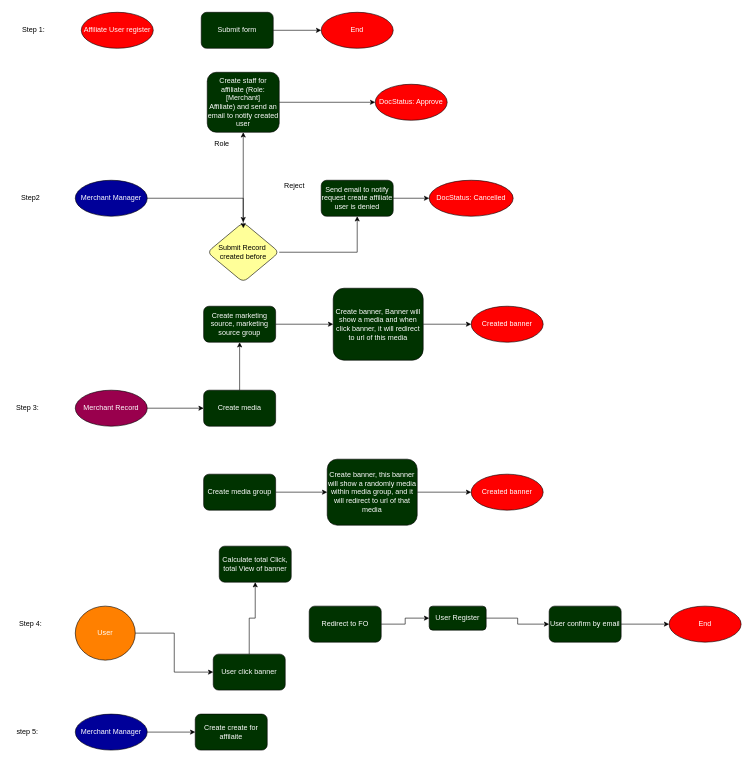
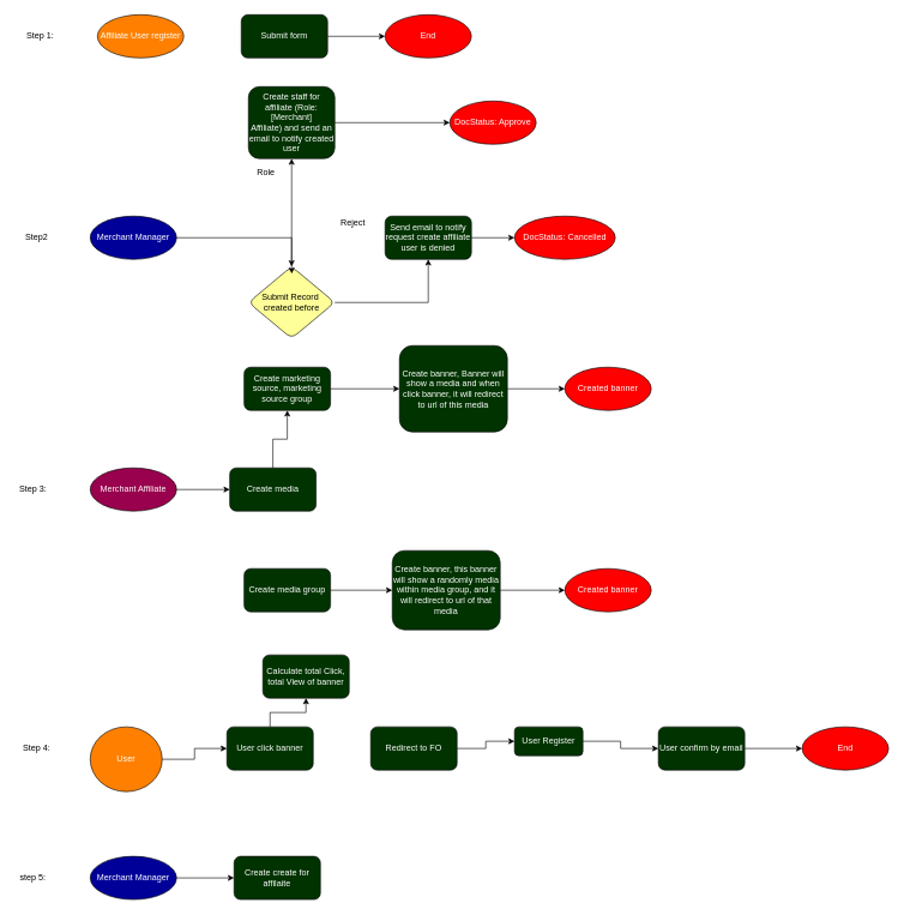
- <mxCell id="3" value="Affiliate User register" style="ellipse;whiteSpace=wrap;html=1;rounded=1;shadow=0;fontColor=#FFFFFF;strokeWidth=1;fillColor=#FF0000;glass=0;" vertex="1" parent="1"><mxGeometry x="135" y="20" width="120" height="60" as="geometry" /></mxCell>
+ <mxCell id="3" value="Affiliate User register" style="ellipse;whiteSpace=wrap;html=1;rounded=1;shadow=0;fontColor=#FFFFFF;strokeWidth=1;fillColor=#ff8000;glass=0;" vertex="1" parent="1"><mxGeometry x="135" y="20" width="120" height="60" as="geometry" /></mxCell>
- <mxCell id="24" value="Merchant Record" style="ellipse;whiteSpace=wrap;html=1;rounded=1;shadow=0;fontColor=#FFFFFF;strokeWidth=1;glass=0;fillColor=#99004D;" vertex="1" parent="1"><mxGeometry x="125" y="650" width="120" height="60" as="geometry" /></mxCell>
+ <mxCell id="24" value="Merchant Affiliate" style="ellipse;whiteSpace=wrap;html=1;rounded=1;shadow=0;fontColor=#FFFFFF;strokeWidth=1;glass=0;fillColor=#99004D;" vertex="1" parent="1"><mxGeometry x="125" y="650" width="120" height="60" as="geometry" /></mxCell>
- <mxCell id="26" value="Create media" style="whiteSpace=wrap;html=1;rounded=1;shadow=0;fontColor=#FFFFFF;strokeWidth=1;glass=0;fillColor=#003300;" vertex="1" parent="1"><mxGeometry x="339" y="650" width="120" height="60" as="geometry" /></mxCell>
+ <mxCell id="26" value="Create media" style="whiteSpace=wrap;html=1;rounded=1;shadow=0;fontColor=#FFFFFF;strokeWidth=1;glass=0;fillColor=#003300;" vertex="1" parent="1"><mxGeometry x="319" y="650" width="120" height="60" as="geometry" /></mxCell>
- <mxCell id="41" value="User click banner" style="whiteSpace=wrap;html=1;rounded=1;shadow=0;fontColor=#FFFFFF;strokeWidth=1;fillColor=#003300;glass=0;" vertex="1" parent="1"><mxGeometry x="355" y="1090" width="120" height="60" as="geometry" /></mxCell>
+ <mxCell id="41" value="User click banner" style="whiteSpace=wrap;html=1;rounded=1;shadow=0;fontColor=#FFFFFF;strokeWidth=1;fillColor=#003300;glass=0;" vertex="1" parent="1"><mxGeometry x="315" y="1010" width="120" height="60" as="geometry" /></mxCell>
